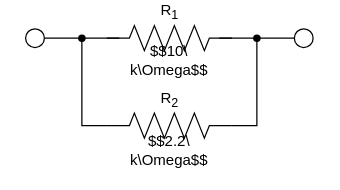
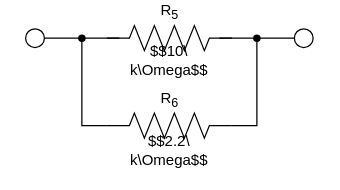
- <mxCell id="5" value="R&lt;sub&gt;1&lt;/sub&gt;" style="pointerEvents=1;verticalLabelPosition=top;shadow=0;dashed=0;align=center;html=1;verticalAlign=bottom;shape=mxgraph.electrical.resistors.resistor_2;labelPosition=center;" parent="1" vertex="1"><mxGeometry x="85" y="20" width="100" height="20" as="geometry" /></mxCell>
+ <mxCell id="5" value="R&lt;sub&gt;5&lt;/sub&gt;" style="pointerEvents=1;verticalLabelPosition=top;shadow=0;dashed=0;align=center;html=1;verticalAlign=bottom;shape=mxgraph.electrical.resistors.resistor_2;labelPosition=center;" parent="1" vertex="1"><mxGeometry x="85" y="20" width="100" height="20" as="geometry" /></mxCell>
- <mxCell id="8" value="R&lt;sub&gt;2&lt;/sub&gt;" style="pointerEvents=1;verticalLabelPosition=top;shadow=0;dashed=0;align=center;html=1;verticalAlign=bottom;shape=mxgraph.electrical.resistors.resistor_2;labelPosition=center;" parent="1" vertex="1"><mxGeometry x="85" y="90" width="100" height="20" as="geometry" /></mxCell>
+ <mxCell id="8" value="R&lt;sub&gt;6&lt;/sub&gt;" style="pointerEvents=1;verticalLabelPosition=top;shadow=0;dashed=0;align=center;html=1;verticalAlign=bottom;shape=mxgraph.electrical.resistors.resistor_2;labelPosition=center;" parent="1" vertex="1"><mxGeometry x="85" y="90" width="100" height="20" as="geometry" /></mxCell>
